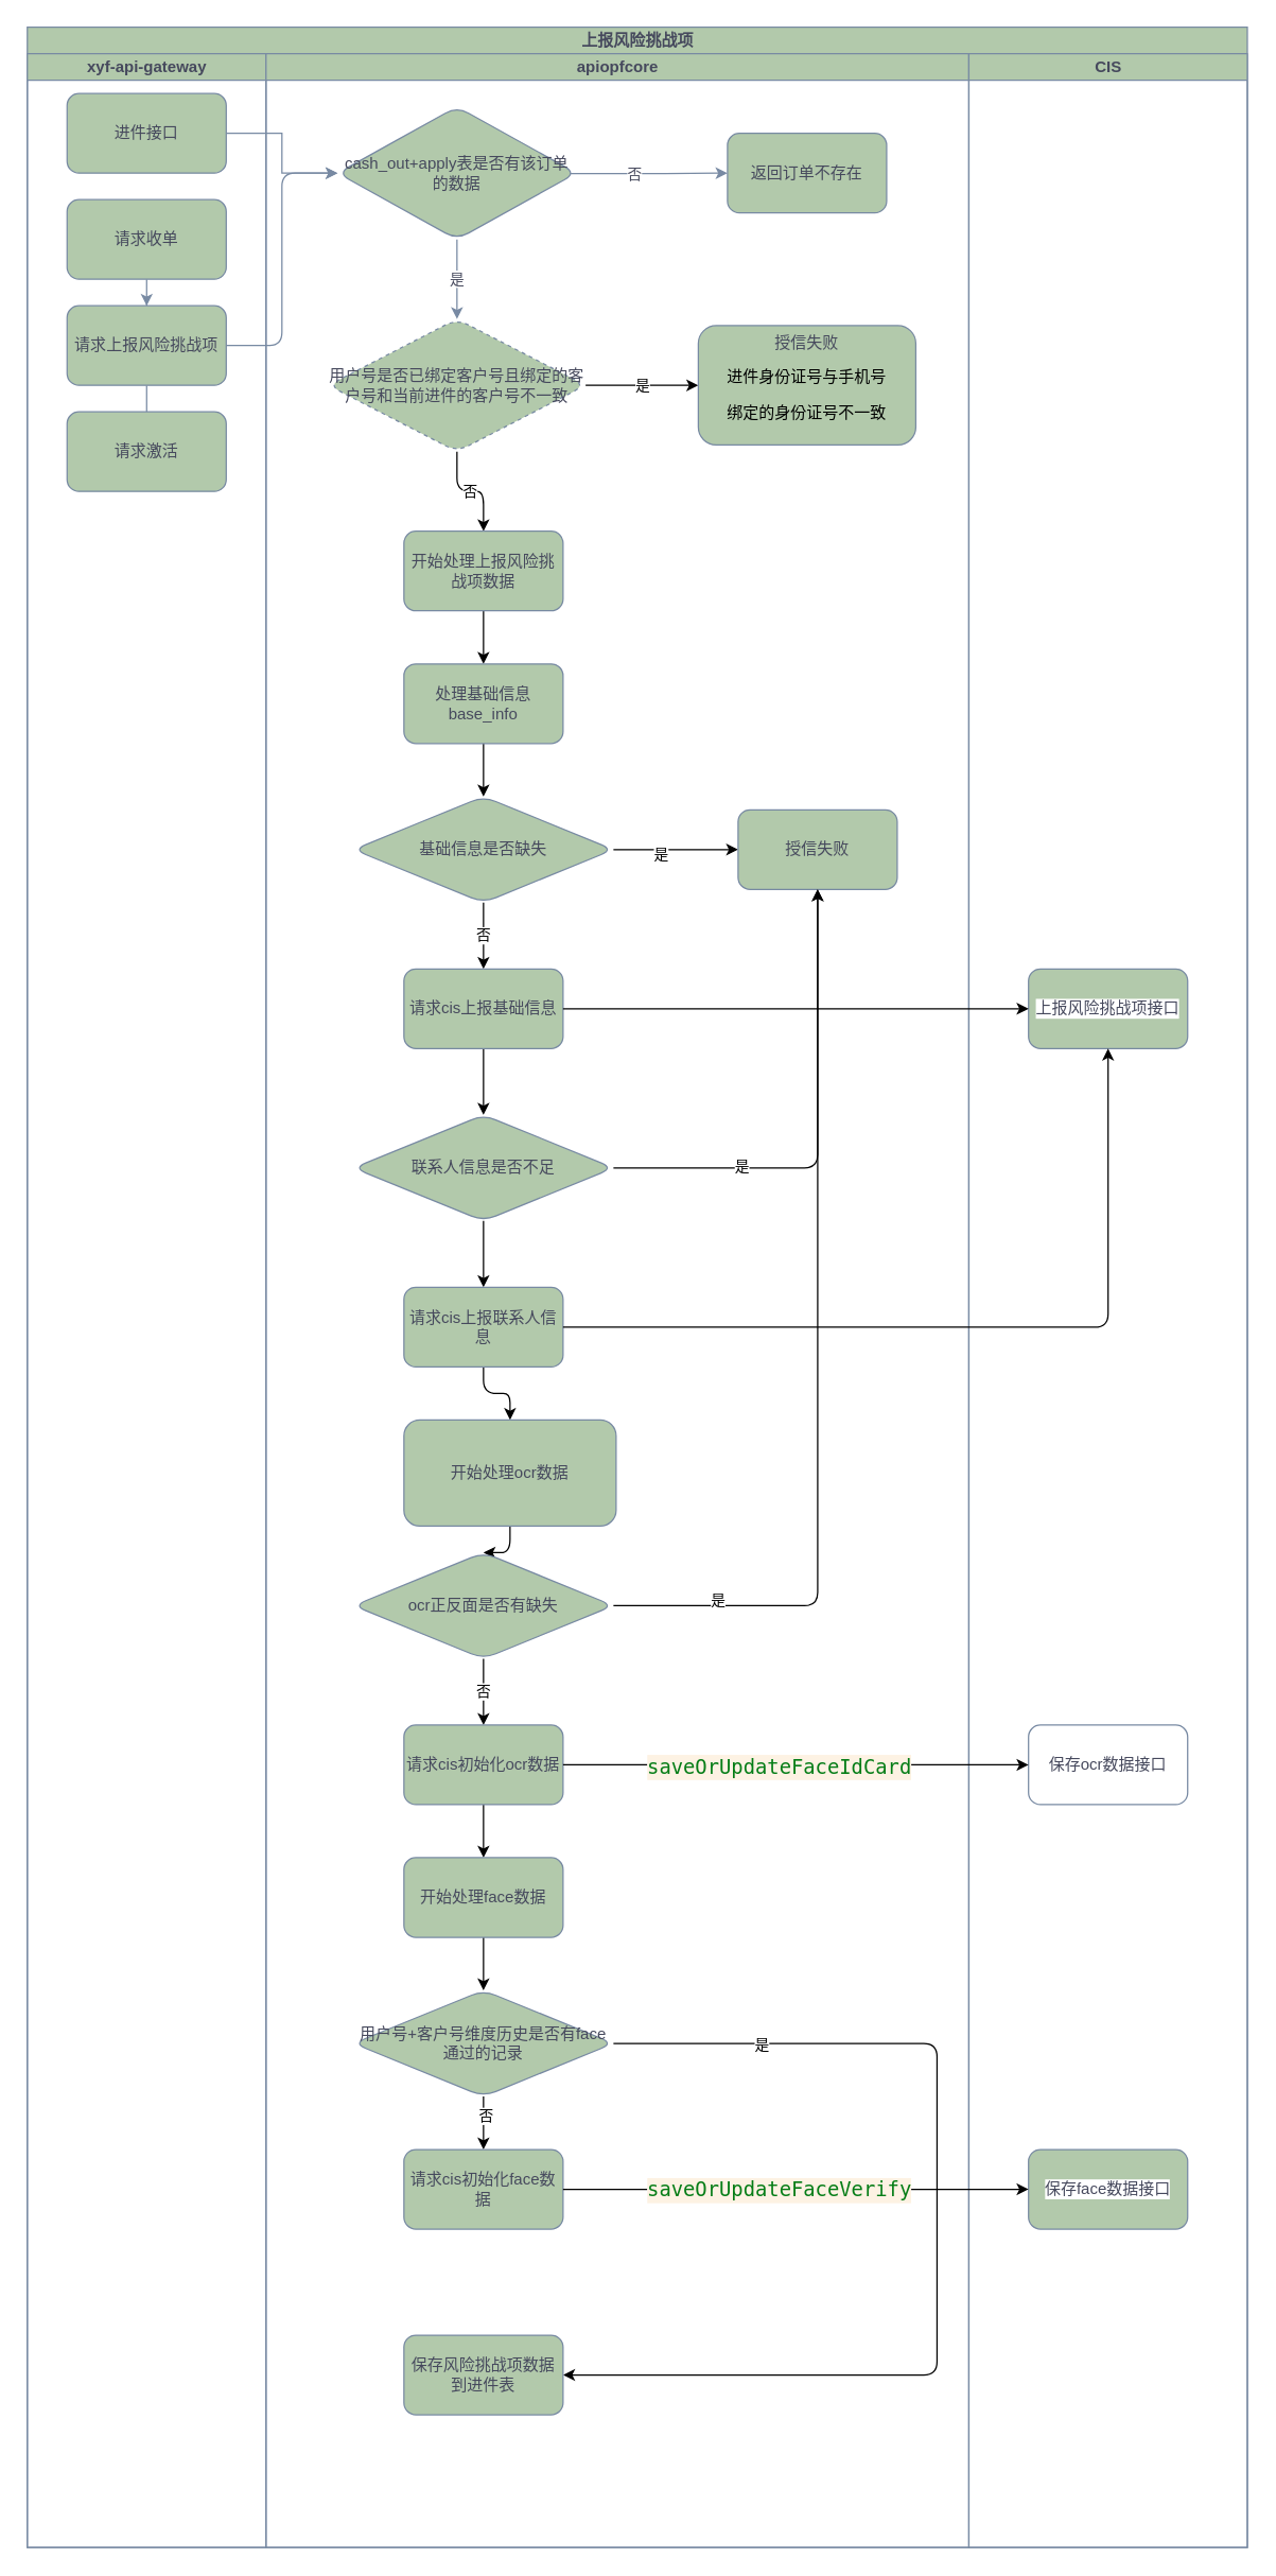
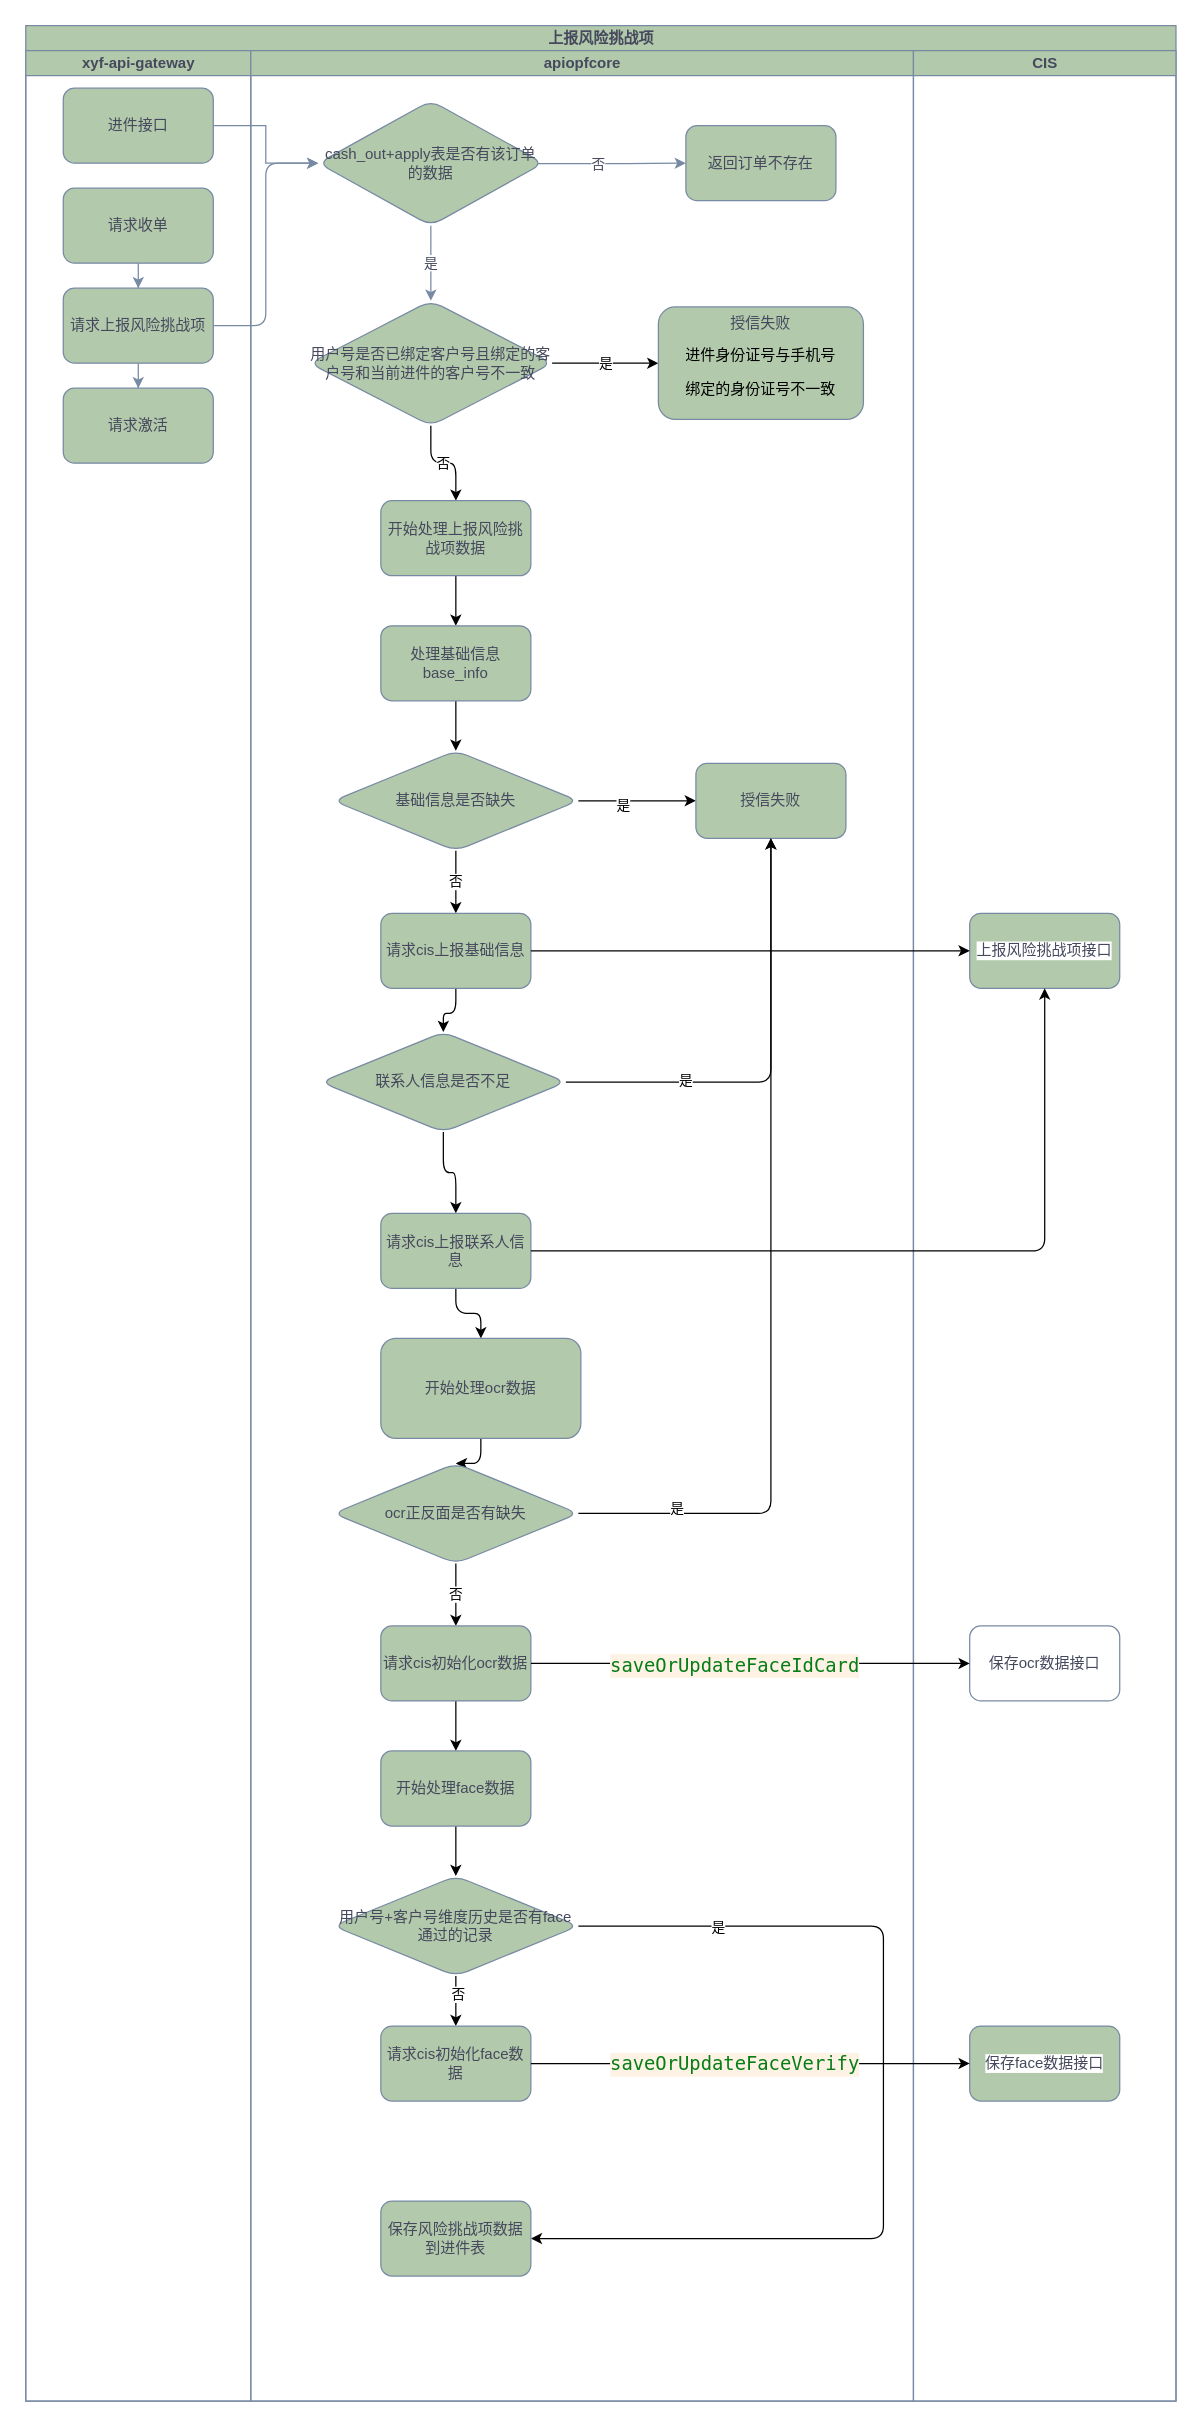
- <mxCell id="19" value="用户号是否已绑定客户号且绑定的客户号和当前进件的客户号不一致" style="rhombus;whiteSpace=wrap;html=1;fillColor=#B2C9AB;strokeColor=#788AA3;fontColor=#46495D;rounded=1;dashed=1;" vertex="1" parent="11"><mxGeometry x="47" y="200" width="194" height="100" as="geometry" /></mxCell>
+ <mxCell id="19" value="用户号是否已绑定客户号且绑定的客户号和当前进件的客户号不一致" style="rhombus;whiteSpace=wrap;html=1;fillColor=#B2C9AB;strokeColor=#788AA3;fontColor=#46495D;rounded=1;" vertex="1" parent="11"><mxGeometry x="47" y="200" width="194" height="100" as="geometry" /></mxCell>
- <mxCell id="8" value="" style="edgeStyle=orthogonalEdgeStyle;rounded=0;orthogonalLoop=1;jettySize=auto;html=1;strokeColor=#788AA3;fontColor=#46495D;fillColor=#B2C9AB;endArrow=none;" edge="1" parent="3" source="9" target="10"><mxGeometry relative="1" as="geometry" /></mxCell>
+ <mxCell id="8" value="" style="edgeStyle=orthogonalEdgeStyle;rounded=0;orthogonalLoop=1;jettySize=auto;html=1;strokeColor=#788AA3;fontColor=#46495D;fillColor=#B2C9AB;" edge="1" parent="3" source="9" target="10"><mxGeometry relative="1" as="geometry" /></mxCell>
- <mxCell id="35" value="联系人信息是否不足" style="rhombus;whiteSpace=wrap;html=1;fillColor=#B2C9AB;strokeColor=#788AA3;fontColor=#46495D;rounded=1;" vertex="1" parent="11"><mxGeometry x="66" y="800" width="196" height="80" as="geometry" /></mxCell>
+ <mxCell id="35" value="联系人信息是否不足" style="rhombus;whiteSpace=wrap;html=1;fillColor=#B2C9AB;strokeColor=#788AA3;fontColor=#46495D;rounded=1;" vertex="1" parent="11"><mxGeometry x="56" y="785" width="196" height="80" as="geometry" /></mxCell>
